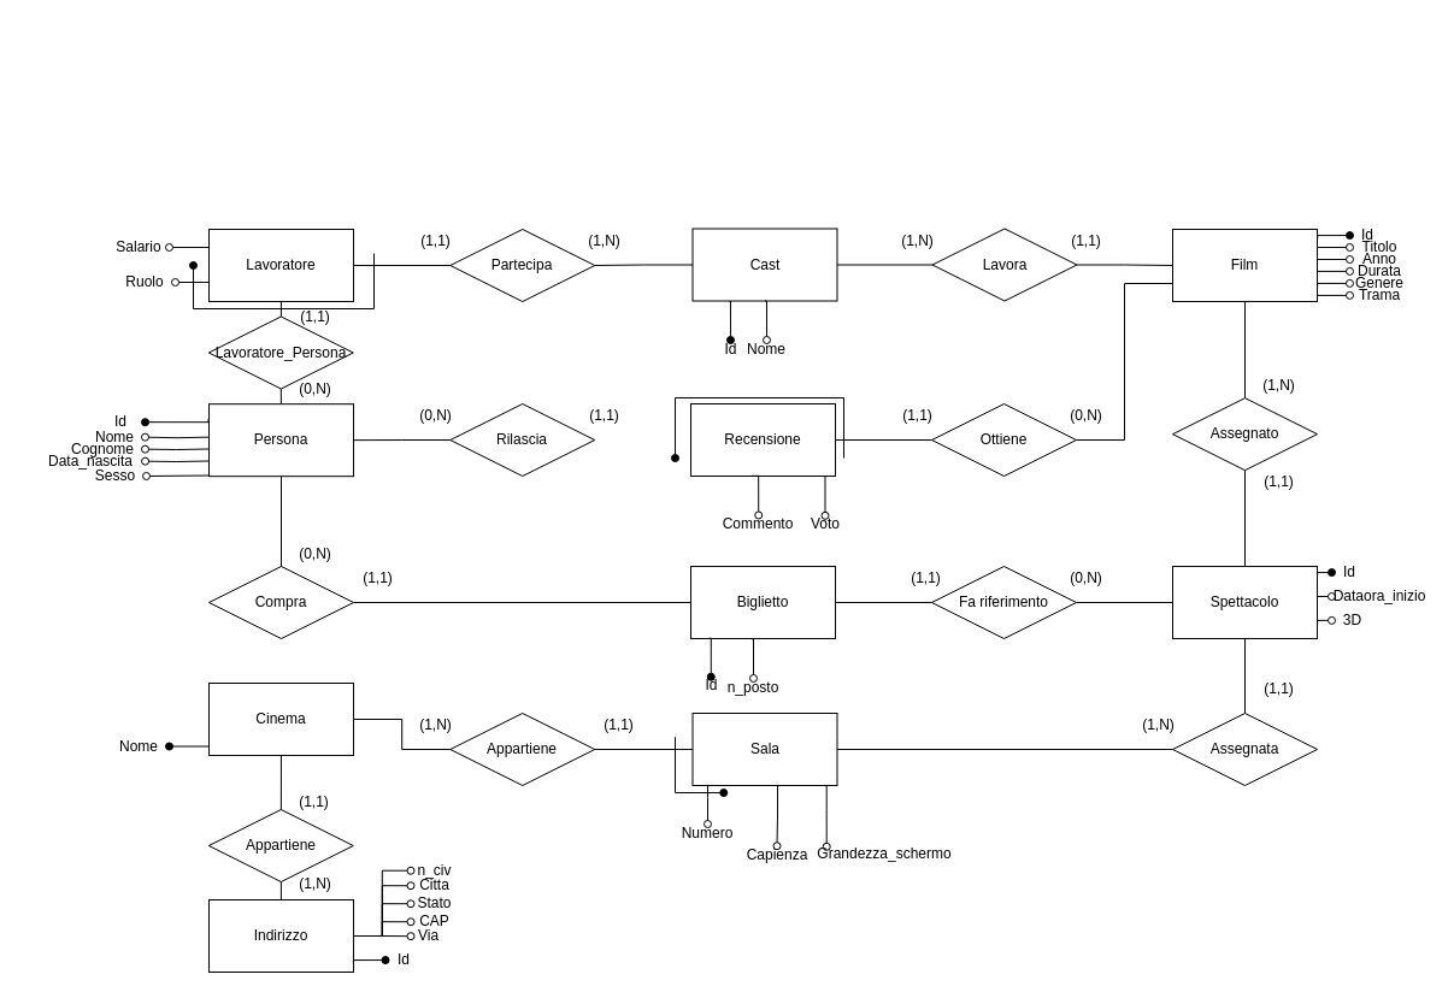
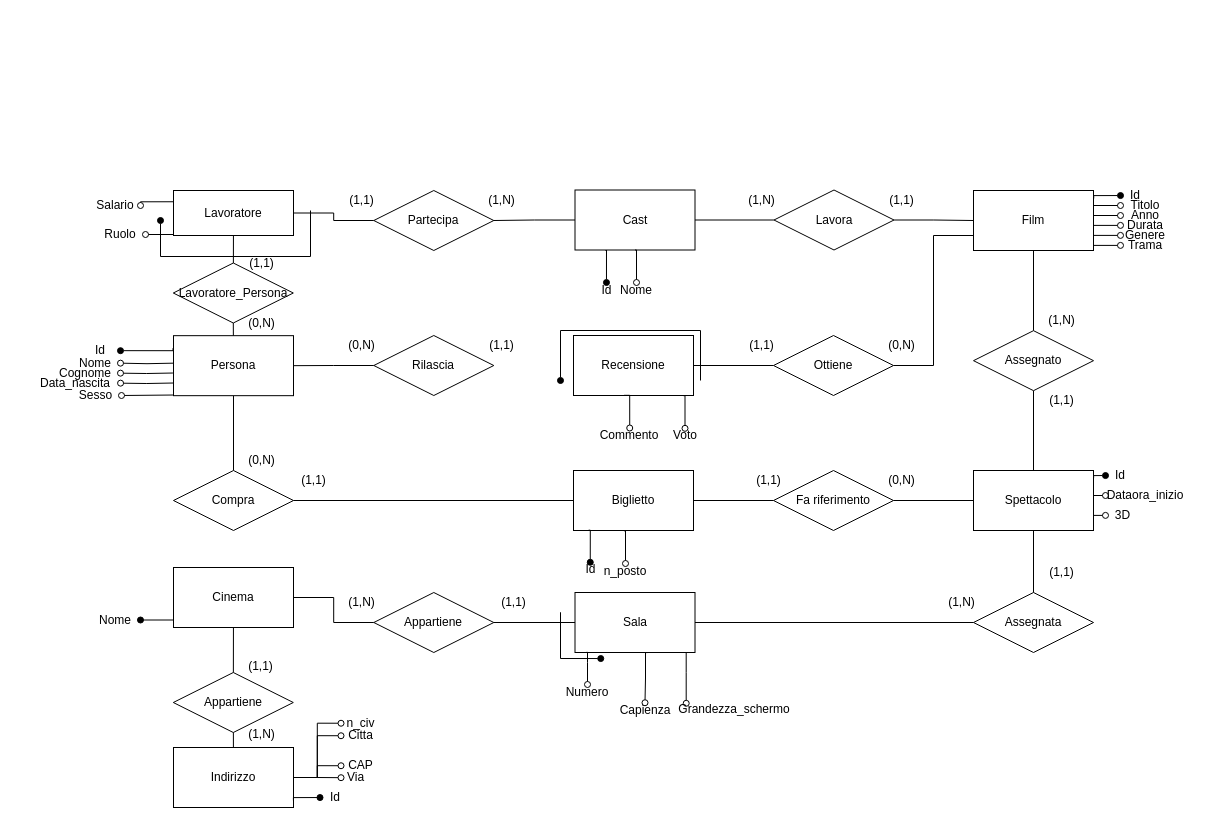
- <mxCell id="26" value="Lavoratore" style="rounded=0;whiteSpace=wrap;html=1;" parent="1" vertex="1"><mxGeometry x="173" y="190" width="120" height="60" as="geometry" /></mxCell>
+ <mxCell id="26" value="Lavoratore" style="rounded=0;whiteSpace=wrap;html=1;" parent="1" vertex="1"><mxGeometry x="173" y="190" width="120" height="45" as="geometry" /></mxCell>
- <mxCell id="95" style="edgeStyle=orthogonalEdgeStyle;rounded=0;orthogonalLoop=1;jettySize=auto;html=1;endArrow=oval;endFill=0;entryX=0;entryY=0.5;entryDx=0;entryDy=0;" parent="1" source="119" target="94" edge="1"><mxGeometry relative="1" as="geometry"><mxPoint x="351" y="711.685" as="targetPoint" /><mxPoint x="317.5" y="699.201" as="sourcePoint" /><Array as="points" /></mxGeometry></mxCell>
- <mxCell id="94" value="Stato" style="text;html=1;strokeColor=none;fillColor=none;align=center;verticalAlign=middle;whiteSpace=wrap;rounded=0;" parent="1" vertex="1"><mxGeometry x="340.51" y="742.74" width="38.98" height="15" as="geometry" /></mxCell>
